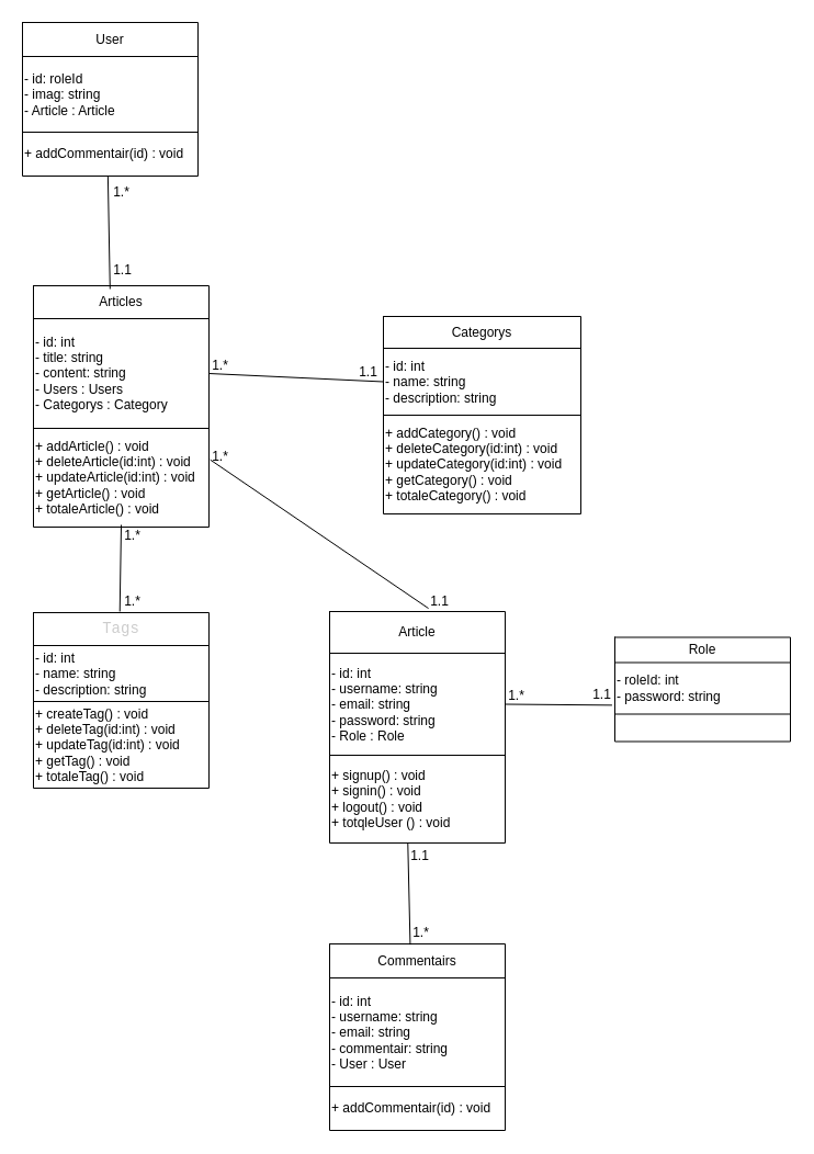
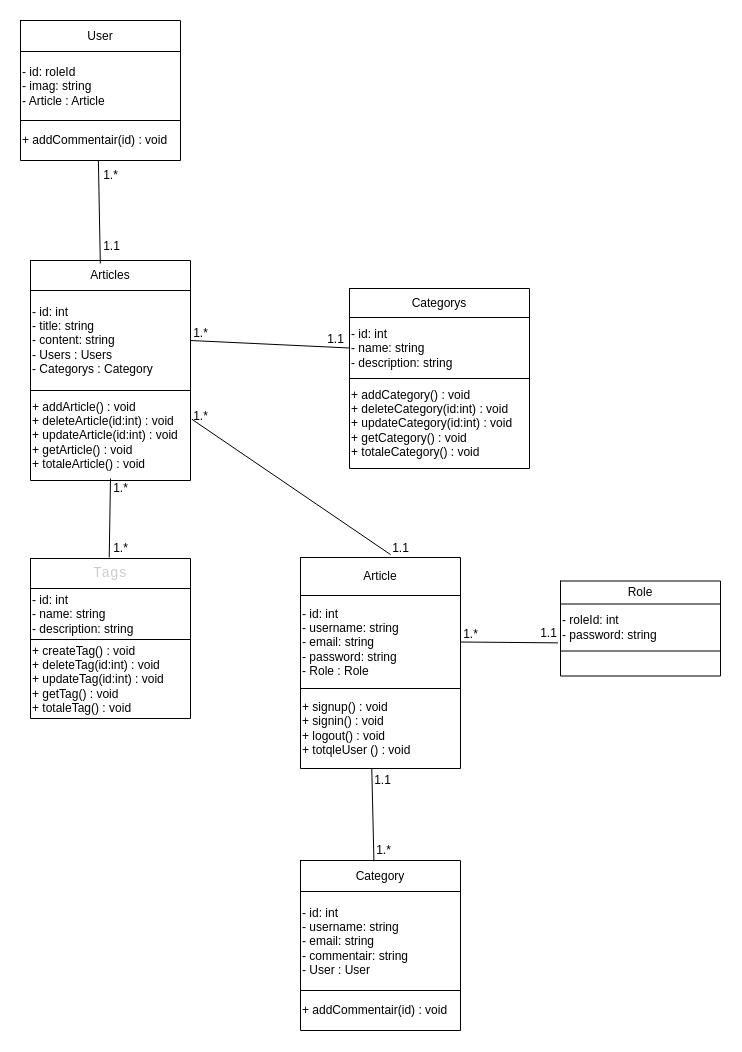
- <mxCell id="51" value="Commentairs" style="shape=partialRectangle;html=1;whiteSpace=wrap;connectable=0;overflow=hidden;fillColor=none;top=0;left=0;bottom=0;right=0;pointerEvents=1;" parent="50" vertex="1"><mxGeometry width="160" height="31" as="geometry"><mxRectangle width="160" height="31" as="alternateBounds" /></mxGeometry></mxCell>
+ <mxCell id="51" value="Category" style="shape=partialRectangle;html=1;whiteSpace=wrap;connectable=0;overflow=hidden;fillColor=none;top=0;left=0;bottom=0;right=0;pointerEvents=1;" parent="50" vertex="1"><mxGeometry width="160" height="31" as="geometry"><mxRectangle width="160" height="31" as="alternateBounds" /></mxGeometry></mxCell>
